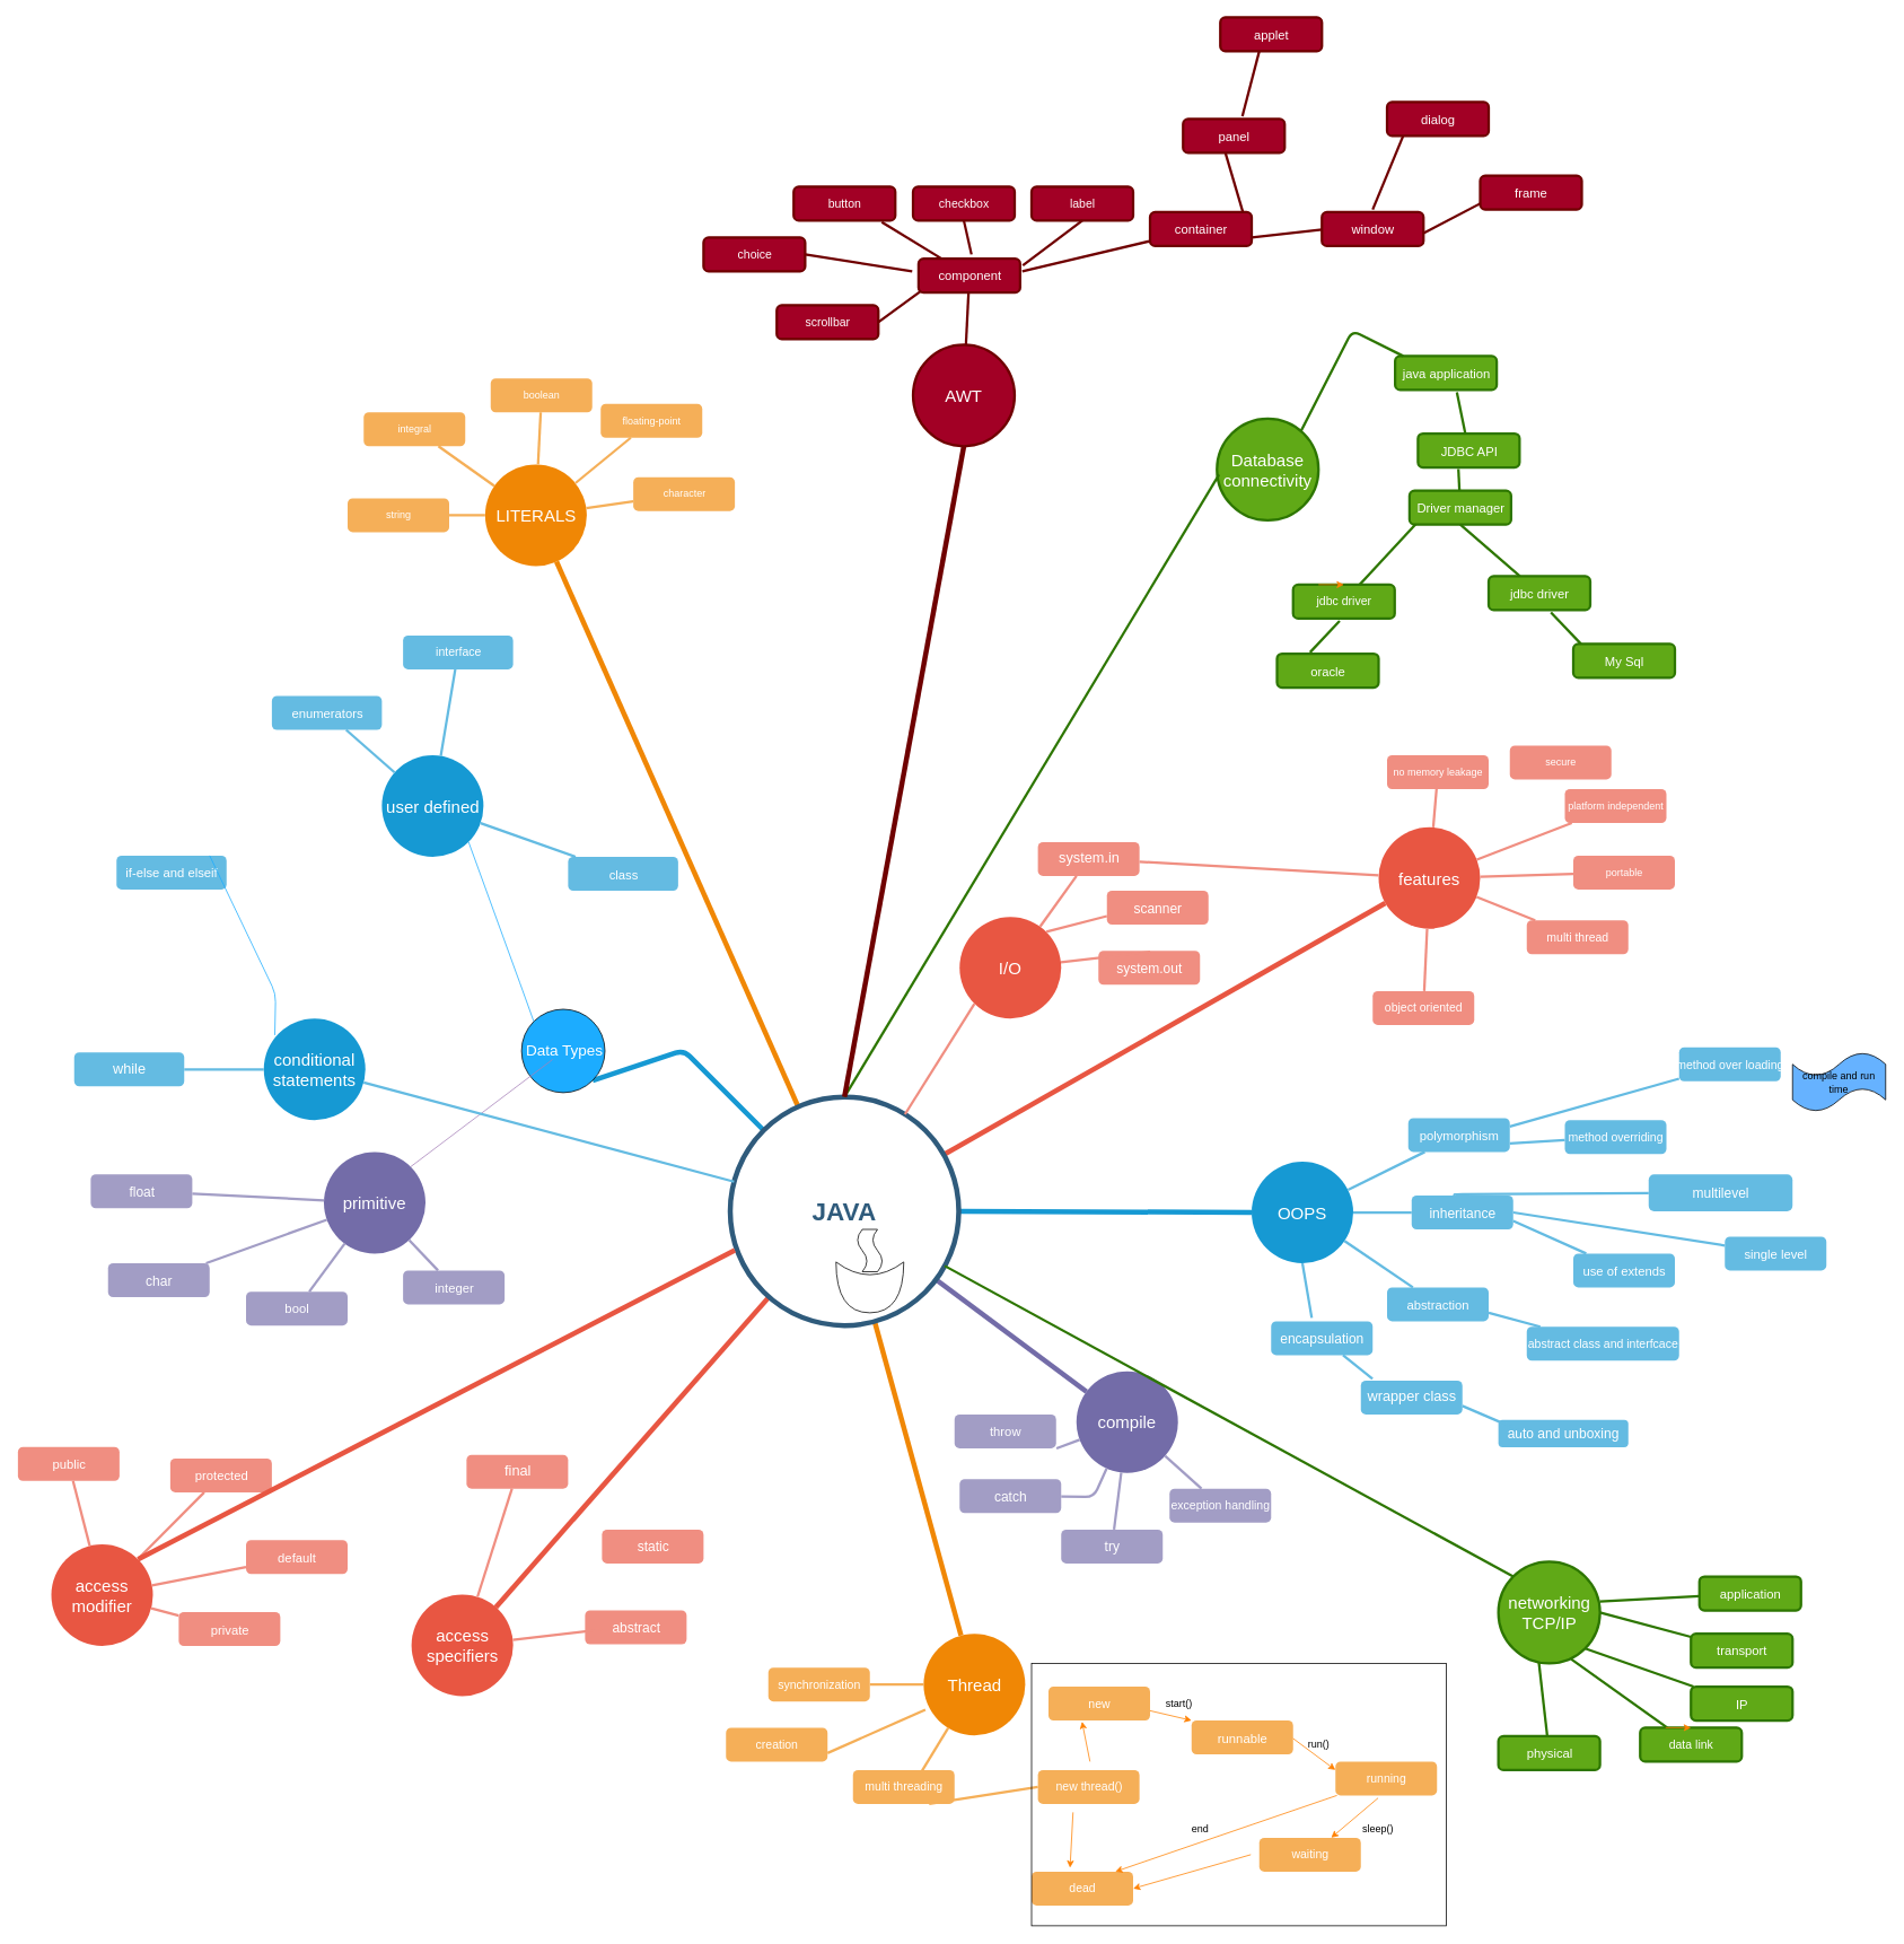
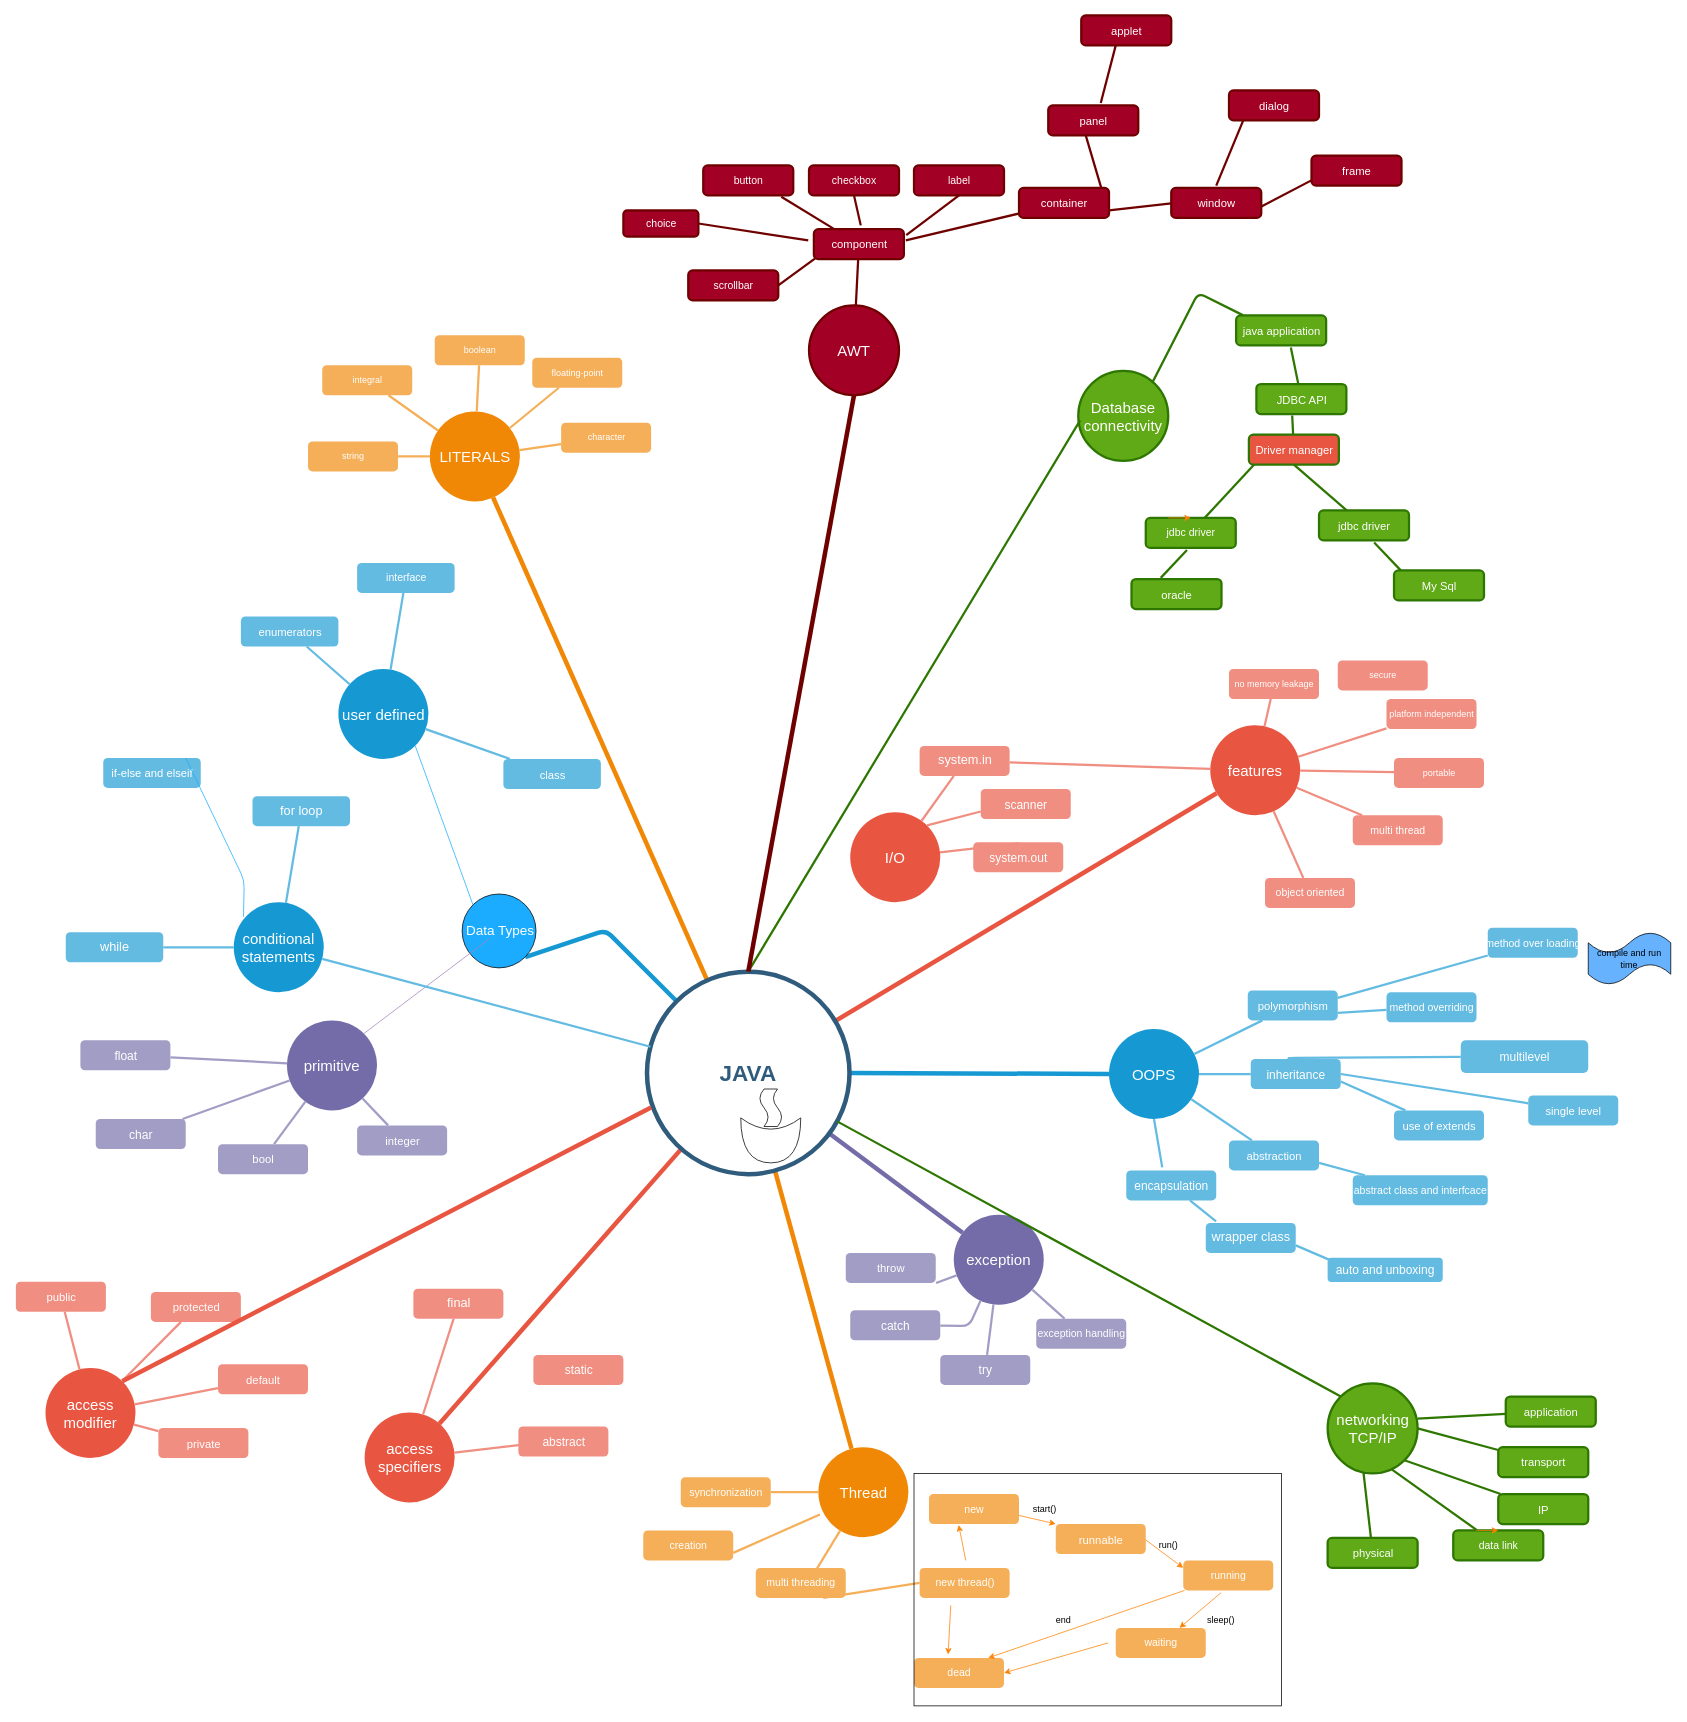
- <mxCell id="187" value="&lt;font style=&quot;font-size: 14px&quot;&gt;choice&lt;/font&gt;" style="rounded=1;fillColor=#a20025;strokeColor=#6F0000;strokeWidth=3;shadow=0;html=1;fontColor=#ffffff;" vertex="1" parent="1"><mxGeometry x="830.5" y="280" width="120" height="40" as="geometry" /></mxCell>
+ <mxCell id="187" value="&lt;font style=&quot;font-size: 14px&quot;&gt;choice&lt;/font&gt;" style="rounded=1;fillColor=#a20025;strokeColor=#6F0000;strokeWidth=3;shadow=0;html=1;fontColor=#ffffff;" vertex="1" parent="1"><mxGeometry x="830.5" y="280" width="100" height="35" as="geometry" /></mxCell>
- <mxCell id="164" value="&lt;font style=&quot;font-size: 15px&quot;&gt;Driver manager&lt;/font&gt;" style="rounded=1;fillColor=#60a917;strokeColor=#2D7600;strokeWidth=3;shadow=0;html=1;fontColor=#ffffff;" vertex="1" parent="1"><mxGeometry x="1664.5" y="579" width="120" height="40" as="geometry" /></mxCell>
+ <mxCell id="164" value="&lt;font style=&quot;font-size: 15px&quot;&gt;Driver manager&lt;/font&gt;" style="rounded=1;fillColor=#e85642;strokeColor=#2D7600;strokeWidth=3;shadow=0;html=1;fontColor=#ffffff;" vertex="1" parent="1"><mxGeometry x="1664.5" y="579" width="120" height="40" as="geometry" /></mxCell>
- <mxCell id="4" value="features" style="ellipse;whiteSpace=wrap;html=1;shadow=0;fontFamily=Helvetica;fontSize=20;fontColor=#FFFFFF;align=center;strokeWidth=3;fillColor=#E85642;strokeColor=none;" parent="1" vertex="1"><mxGeometry x="1628" y="976.5" width="120" height="120" as="geometry" /></mxCell>
+ <mxCell id="4" value="features" style="ellipse;whiteSpace=wrap;html=1;shadow=0;fontFamily=Helvetica;fontSize=20;fontColor=#FFFFFF;align=center;strokeWidth=3;fillColor=#E85642;strokeColor=none;" parent="1" vertex="1"><mxGeometry x="1613" y="966.5" width="120" height="120" as="geometry" /></mxCell>
+ <mxCell id="97" value="&lt;font style=&quot;font-size: 17px&quot;&gt;for loop&lt;/font&gt;" style="rounded=1;fillColor=#64BBE2;strokeColor=none;strokeWidth=3;shadow=0;html=1;fontColor=#FFFFFF;" vertex="1" parent="1"><mxGeometry x="336" y="1061" width="130" height="40" as="geometry" /></mxCell>
+ <mxCell id="99" value="" style="edgeStyle=none;endArrow=none;strokeWidth=3;strokeColor=#64BBE2;html=1;" edge="1" source="95" target="97" parent="1"><mxGeometry x="-361" y="367.5" width="100" height="100" as="geometry"><mxPoint x="-434" y="1087.5" as="sourcePoint" /><mxPoint x="-334" y="987.5" as="targetPoint" /></mxGeometry></mxCell>
- <mxCell id="35" value="&lt;font style=&quot;font-size: 14px&quot;&gt;object oriented&lt;/font&gt;" style="rounded=1;fillColor=#f08e81;strokeColor=none;strokeWidth=3;shadow=0;html=1;fontColor=#FFFFFF;" parent="1" vertex="1"><mxGeometry x="1621" y="1170" width="120" height="40" as="geometry" /></mxCell>
+ <mxCell id="35" value="&lt;font style=&quot;font-size: 14px&quot;&gt;object oriented&lt;/font&gt;" style="rounded=1;fillColor=#f08e81;strokeColor=none;strokeWidth=3;shadow=0;html=1;fontColor=#FFFFFF;" parent="1" vertex="1"><mxGeometry x="1686" y="1170" width="120" height="40" as="geometry" /></mxCell>
- <mxCell id="123" value="" style="edgeStyle=none;endArrow=none;strokeWidth=3;strokeColor=#F08E81;html=1;entryX=0;entryY=1;entryDx=0;entryDy=0;" edge="1" parent="1" source="81" target="117"><mxGeometry x="751.826" y="-502.819" width="100" height="100" as="geometry"><mxPoint x="1127" y="1240" as="sourcePoint" /><mxPoint x="1167.485" y="1112.181" as="targetPoint" /></mxGeometry></mxCell>
- <mxCell id="6" value="compile" style="ellipse;whiteSpace=wrap;html=1;shadow=0;fontFamily=Helvetica;fontSize=20;fontColor=#FFFFFF;align=center;strokeWidth=3;fillColor=#736ca8;strokeColor=none;" parent="1" vertex="1"><mxGeometry x="1271" y="1619" width="120" height="120" as="geometry" /></mxCell>
+ <mxCell id="6" value="exception" style="ellipse;whiteSpace=wrap;html=1;shadow=0;fontFamily=Helvetica;fontSize=20;fontColor=#FFFFFF;align=center;strokeWidth=3;fillColor=#736ca8;strokeColor=none;" parent="1" vertex="1"><mxGeometry x="1271" y="1619" width="120" height="120" as="geometry" /></mxCell>
